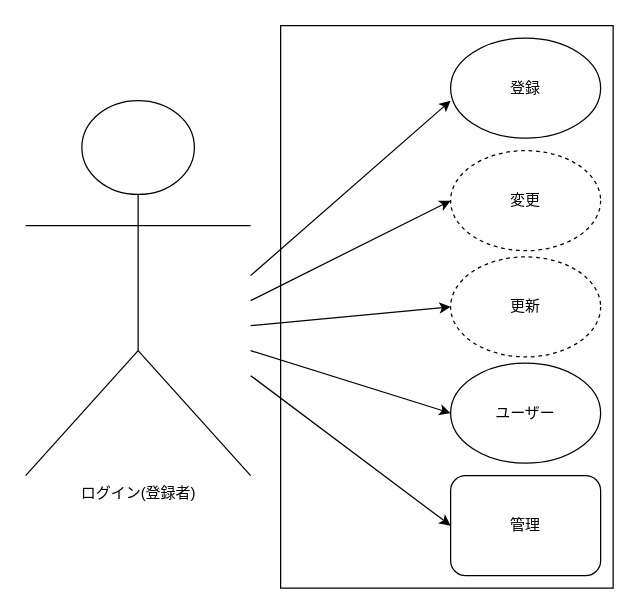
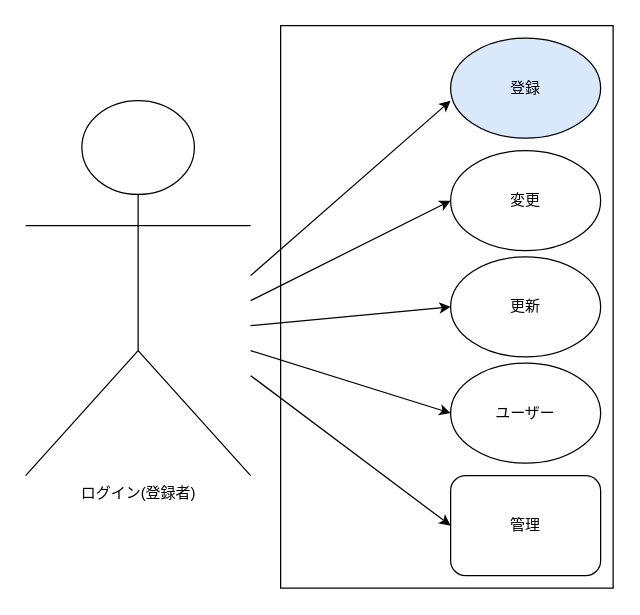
- <mxCell id="4" value="登録" style="ellipse;whiteSpace=wrap;html=1;" vertex="1" parent="1"><mxGeometry x="360" y="30" width="120" height="80" as="geometry" /></mxCell>
+ <mxCell id="4" value="登録" style="ellipse;whiteSpace=wrap;html=1;fillColor=#dae8fc;" vertex="1" parent="1"><mxGeometry x="360" y="30" width="120" height="80" as="geometry" /></mxCell>
- <mxCell id="5" value="変更" style="ellipse;whiteSpace=wrap;html=1;dashed=1;" vertex="1" parent="1"><mxGeometry x="360" y="120" width="120" height="80" as="geometry" /></mxCell>
+ <mxCell id="5" value="変更" style="ellipse;whiteSpace=wrap;html=1;" vertex="1" parent="1"><mxGeometry x="360" y="120" width="120" height="80" as="geometry" /></mxCell>
- <mxCell id="6" value="更新" style="ellipse;whiteSpace=wrap;html=1;dashed=1;" vertex="1" parent="1"><mxGeometry x="360" y="205" width="120" height="80" as="geometry" /></mxCell>
+ <mxCell id="6" value="更新" style="ellipse;whiteSpace=wrap;html=1;" vertex="1" parent="1"><mxGeometry x="360" y="205" width="120" height="80" as="geometry" /></mxCell>
